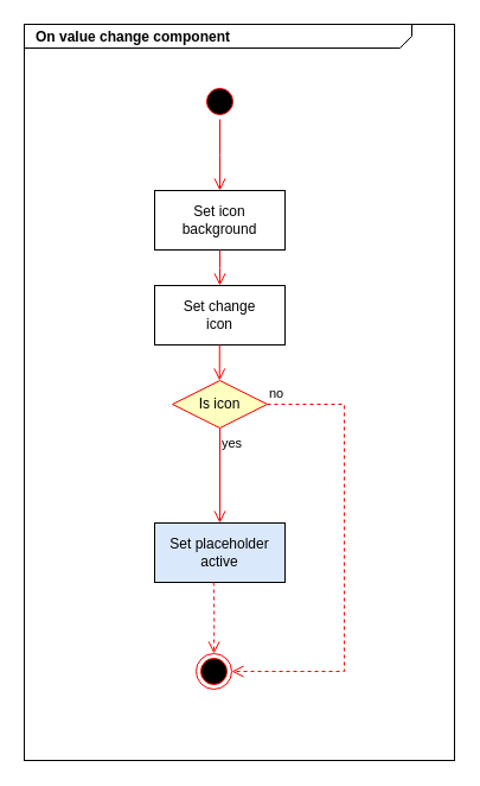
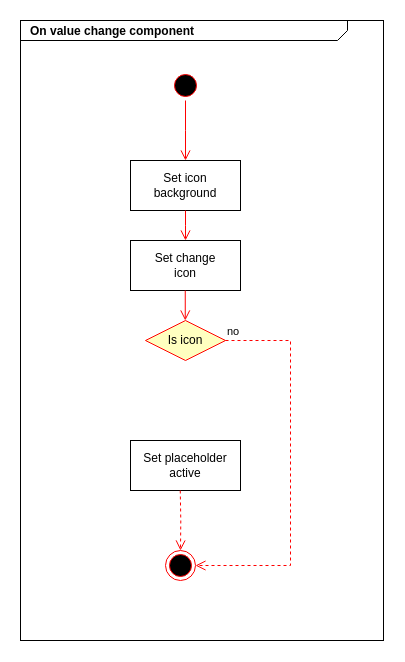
- <mxCell id="9" value="yes" style="edgeStyle=orthogonalEdgeStyle;html=1;align=left;verticalAlign=top;endArrow=open;endSize=8;strokeColor=#ff0000;rounded=0;entryX=0.5;entryY=0;entryDx=0;entryDy=0;" parent="1" source="7" target="11" edge="1"><mxGeometry x="-1" relative="1" as="geometry"><mxPoint x="180" y="420" as="targetPoint" /></mxGeometry></mxCell>
- <mxCell id="11" value="Set placeholder&lt;br&gt;active" style="html=1;whiteSpace=wrap;fillColor=#dae8fc;" parent="1" vertex="1"><mxGeometry x="130" y="440" width="110" height="50" as="geometry" /></mxCell>
+ <mxCell id="11" value="Set placeholder&lt;br&gt;active" style="html=1;whiteSpace=wrap;" parent="1" vertex="1"><mxGeometry x="130" y="440" width="110" height="50" as="geometry" /></mxCell>
